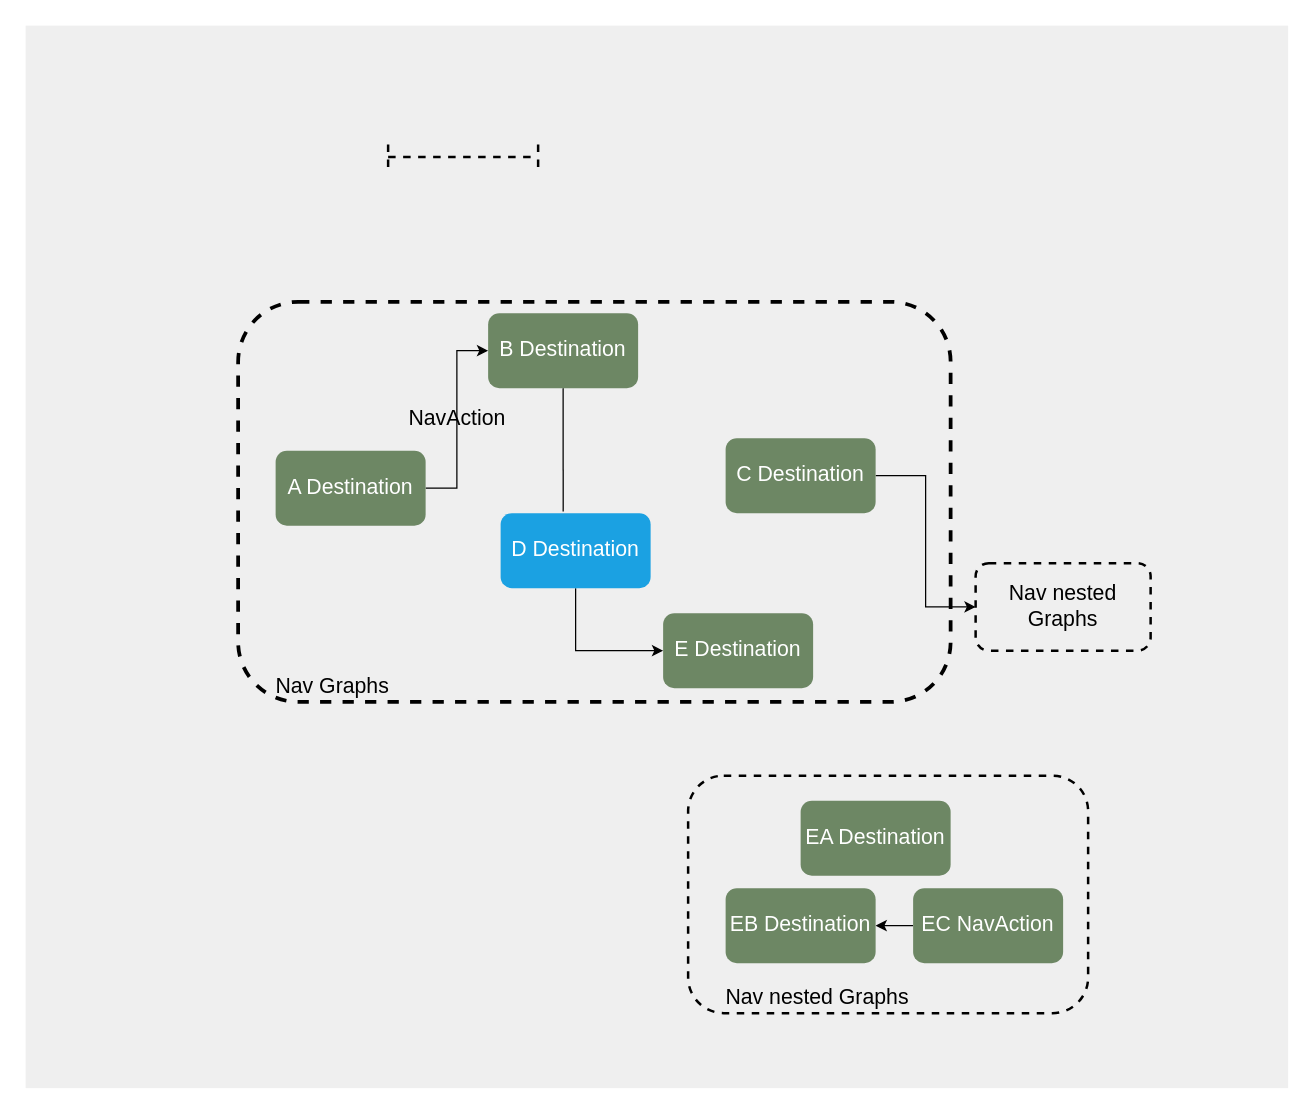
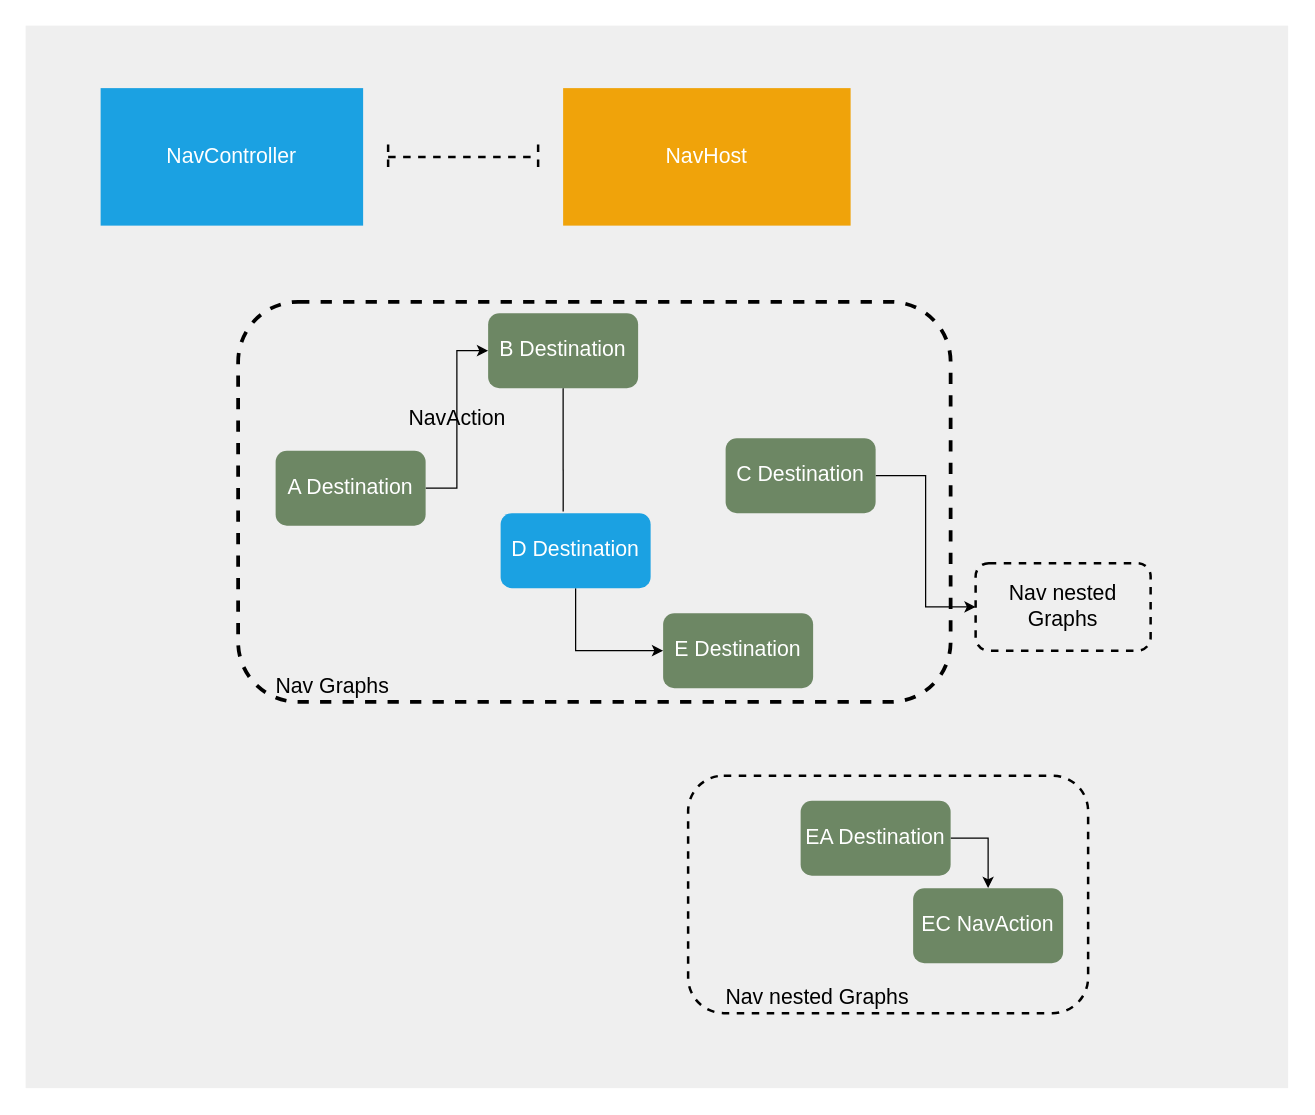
+ <mxCell id="4" value="NavController" style="rounded=0;whiteSpace=wrap;html=1;fillColor=#1ba1e2;fontColor=#ffffff;fontSize=17;strokeColor=none;" parent="1" vertex="1"><mxGeometry x="80" y="70" width="210" height="110" as="geometry" /></mxCell>
+ <mxCell id="5" value="NavHost" style="rounded=0;whiteSpace=wrap;html=1;fontSize=17;fillColor=#f0a30a;fontColor=#ffffff;strokeColor=none;" parent="1" vertex="1"><mxGeometry x="450" y="70" width="230" height="110" as="geometry" /></mxCell>
+ <mxCell id="16" style="edgeStyle=orthogonalEdgeStyle;rounded=0;orthogonalLoop=1;jettySize=auto;html=1;exitX=1;exitY=0.5;exitDx=0;exitDy=0;entryX=0.5;entryY=0;entryDx=0;entryDy=0;strokeColor=#000000;fontSize=17;" parent="1" source="17" target="20" edge="1"><mxGeometry relative="1" as="geometry" /></mxCell>
- <mxCell id="18" value="EB Destination" style="rounded=1;whiteSpace=wrap;html=1;fontSize=17;fillColor=#6d8764;fontColor=#ffffff;strokeColor=none;" parent="1" vertex="1"><mxGeometry x="580" y="710" width="120" height="60" as="geometry" /></mxCell>
- <mxCell id="19" style="edgeStyle=orthogonalEdgeStyle;rounded=0;orthogonalLoop=1;jettySize=auto;html=1;exitX=0;exitY=0.5;exitDx=0;exitDy=0;entryX=1;entryY=0.5;entryDx=0;entryDy=0;strokeColor=#000000;fontSize=17;" parent="1" source="20" target="18" edge="1"><mxGeometry relative="1" as="geometry" /></mxCell>
